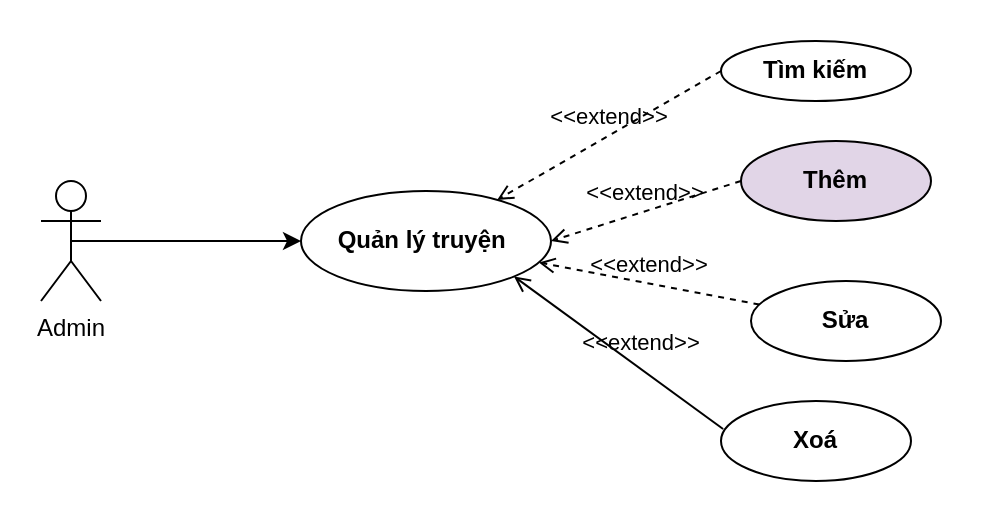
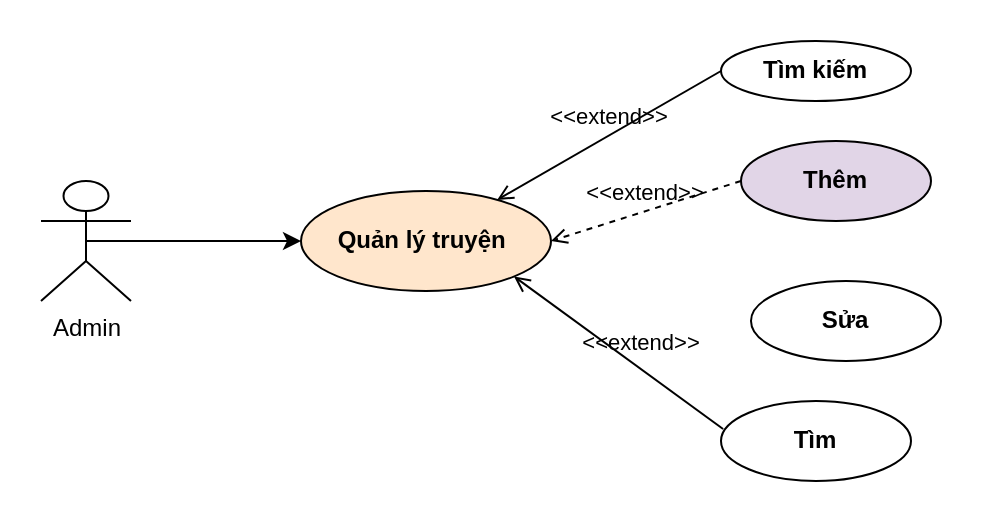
- <mxCell id="9" value="&amp;lt;&amp;lt;extend&amp;gt;&amp;gt;" style="html=1;verticalAlign=bottom;labelBackgroundColor=none;endArrow=open;endFill=0;dashed=1;exitX=0;exitY=0.5;exitDx=0;exitDy=0;" parent="1" source="5" target="3" edge="1"><mxGeometry width="160" relative="1" as="geometry"><mxPoint x="210" y="70" as="sourcePoint" /><mxPoint x="370" y="70" as="targetPoint" /></mxGeometry></mxCell>
+ <mxCell id="9" value="&amp;lt;&amp;lt;extend&amp;gt;&amp;gt;" style="html=1;verticalAlign=bottom;labelBackgroundColor=none;endArrow=open;endFill=0;dashed=0;exitX=0;exitY=0.5;exitDx=0;exitDy=0;" parent="1" source="5" target="3" edge="1"><mxGeometry width="160" relative="1" as="geometry"><mxPoint x="210" y="70" as="sourcePoint" /><mxPoint x="370" y="70" as="targetPoint" /></mxGeometry></mxCell>
- <mxCell id="2" value="Admin" style="shape=umlActor;verticalLabelPosition=bottom;verticalAlign=top;html=1;outlineConnect=0;" parent="1" vertex="1"><mxGeometry x="20" y="90" width="30" height="60" as="geometry" /></mxCell>
+ <mxCell id="2" value="Admin" style="shape=umlActor;verticalLabelPosition=bottom;verticalAlign=top;html=1;outlineConnect=0;" parent="1" vertex="1"><mxGeometry x="20" y="90" width="45" height="60" as="geometry" /></mxCell>
- <mxCell id="3" value="Quản lý truyện&amp;nbsp;" style="ellipse;whiteSpace=wrap;html=1;fontStyle=1" parent="1" vertex="1"><mxGeometry x="150" y="95" width="125" height="50" as="geometry" /></mxCell>
+ <mxCell id="3" value="Quản lý truyện&amp;nbsp;" style="ellipse;whiteSpace=wrap;html=1;fontStyle=1;fillColor=#ffe6cc;" parent="1" vertex="1"><mxGeometry x="150" y="95" width="125" height="50" as="geometry" /></mxCell>
- <mxCell id="11" value="&amp;lt;&amp;lt;extend&amp;gt;&amp;gt;" style="html=1;verticalAlign=bottom;labelBackgroundColor=none;endArrow=open;endFill=0;dashed=1;" parent="1" source="7" target="3" edge="1"><mxGeometry width="160" relative="1" as="geometry"><mxPoint x="380" y="160" as="sourcePoint" /><mxPoint x="285" y="130" as="targetPoint" /></mxGeometry></mxCell>
- <mxCell id="6" value="Xoá" style="ellipse;whiteSpace=wrap;html=1;fontStyle=1" parent="1" vertex="1"><mxGeometry x="360" y="200" width="95" height="40" as="geometry" /></mxCell>
+ <mxCell id="6" value="Tìm" style="ellipse;whiteSpace=wrap;html=1;fontStyle=1" parent="1" vertex="1"><mxGeometry x="360" y="200" width="95" height="40" as="geometry" /></mxCell>
